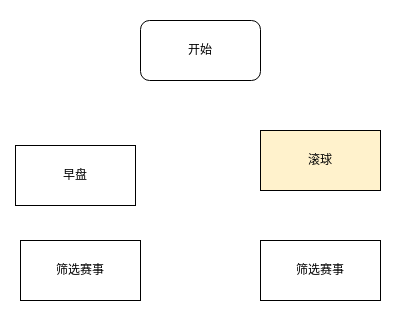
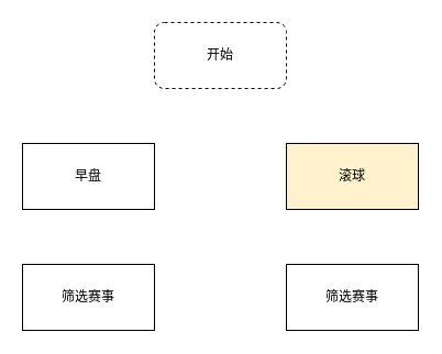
- <mxCell id="2" value="开始" style="rounded=1;whiteSpace=wrap;html=1;" vertex="1" parent="1"><mxGeometry x="140" y="20" width="120" height="60" as="geometry" /></mxCell>
+ <mxCell id="2" value="开始" style="rounded=1;whiteSpace=wrap;html=1;dashed=1;" vertex="1" parent="1"><mxGeometry x="140" y="20" width="120" height="60" as="geometry" /></mxCell>
- <mxCell id="3" value="早盘" style="rounded=0;whiteSpace=wrap;html=1;" vertex="1" parent="1"><mxGeometry x="15" y="145" width="120" height="60" as="geometry" /></mxCell>
+ <mxCell id="3" value="早盘" style="rounded=0;whiteSpace=wrap;html=1;" vertex="1" parent="1"><mxGeometry x="20" y="130" width="120" height="60" as="geometry" /></mxCell>
